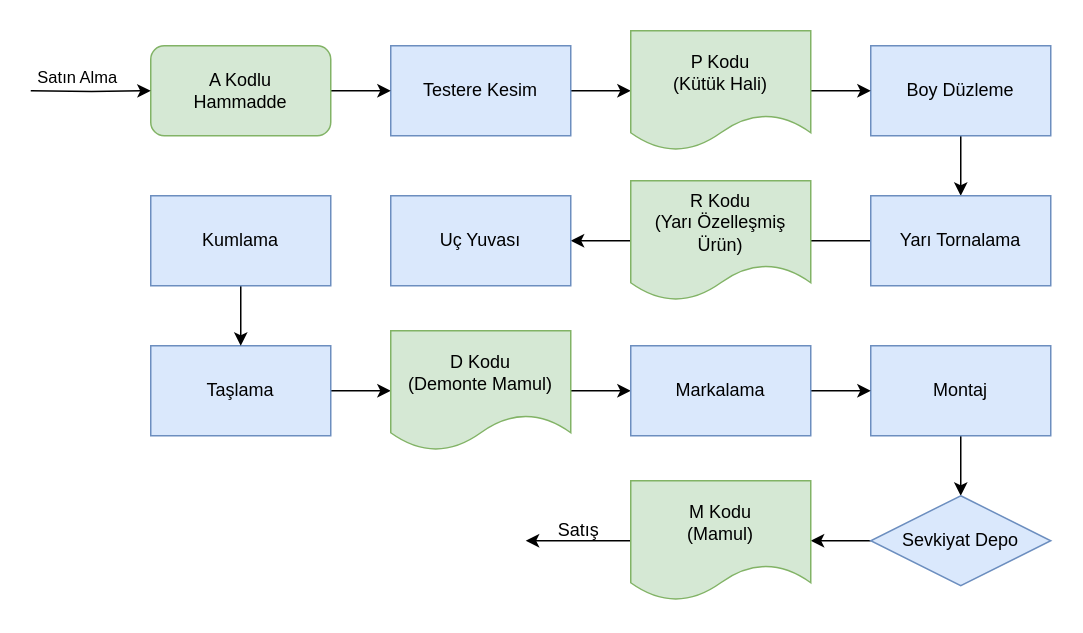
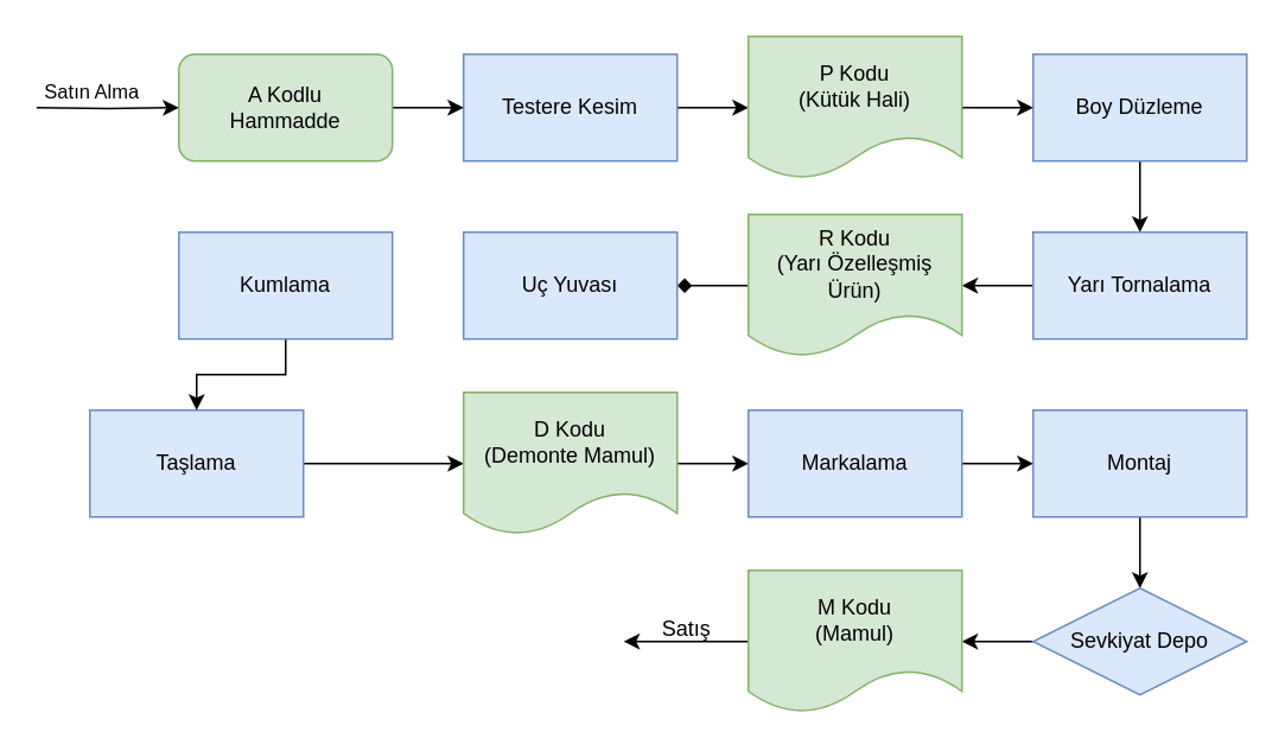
- <mxCell id="12" value="" style="edgeStyle=orthogonalEdgeStyle;rounded=0;orthogonalLoop=1;jettySize=auto;html=1;" edge="1" parent="1" source="13" target="14"><mxGeometry relative="1" as="geometry" /></mxCell>
+ <mxCell id="12" value="" style="edgeStyle=orthogonalEdgeStyle;rounded=0;orthogonalLoop=1;jettySize=auto;html=1;endArrow=diamond;" edge="1" parent="1" source="13" target="14"><mxGeometry relative="1" as="geometry" /></mxCell>
- <mxCell id="10" value="" style="edgeStyle=orthogonalEdgeStyle;rounded=0;orthogonalLoop=1;jettySize=auto;html=1;endArrow=none;" edge="1" parent="1" source="11" target="13"><mxGeometry relative="1" as="geometry" /></mxCell>
+ <mxCell id="10" value="" style="edgeStyle=orthogonalEdgeStyle;rounded=0;orthogonalLoop=1;jettySize=auto;html=1;" edge="1" parent="1" source="11" target="13"><mxGeometry relative="1" as="geometry" /></mxCell>
- <mxCell id="16" value="Taşlama" style="rounded=0;whiteSpace=wrap;html=1;fillColor=#dae8fc;strokeColor=#6c8ebf;" vertex="1" parent="1"><mxGeometry x="100" y="230" width="120" height="60" as="geometry" /></mxCell>
+ <mxCell id="16" value="Taşlama" style="rounded=0;whiteSpace=wrap;html=1;fillColor=#dae8fc;strokeColor=#6c8ebf;" vertex="1" parent="1"><mxGeometry x="50" y="230" width="120" height="60" as="geometry" /></mxCell>
